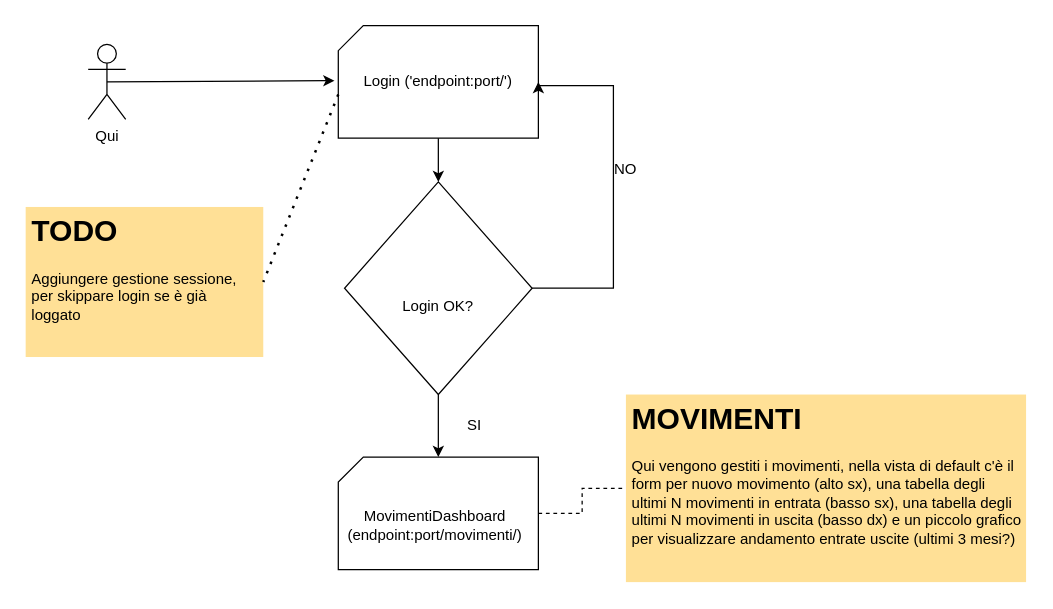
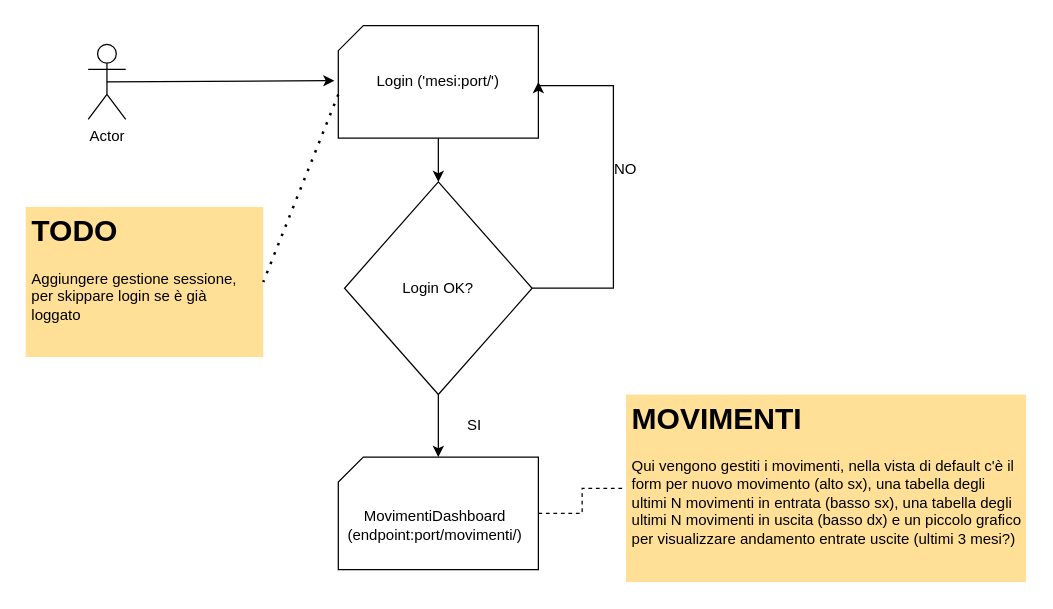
- <mxCell id="6" value="Login ('endpoint:port/')" style="text;html=1;strokeColor=none;fillColor=none;align=center;verticalAlign=middle;whiteSpace=wrap;rounded=0;" vertex="1" parent="1"><mxGeometry x="270" y="47.5" width="160" height="35" as="geometry" /></mxCell>
+ <mxCell id="6" value="Login ('mesi:port/')" style="text;html=1;strokeColor=none;fillColor=none;align=center;verticalAlign=middle;whiteSpace=wrap;rounded=0;" vertex="1" parent="1"><mxGeometry x="270" y="47.5" width="160" height="35" as="geometry" /></mxCell>
- <mxCell id="2" value="Qui" style="shape=umlActor;verticalLabelPosition=bottom;verticalAlign=top;html=1;outlineConnect=0;" vertex="1" parent="1"><mxGeometry x="70" y="35" width="30" height="60" as="geometry" /></mxCell>
+ <mxCell id="2" value="Actor" style="shape=umlActor;verticalLabelPosition=bottom;verticalAlign=top;html=1;outlineConnect=0;" vertex="1" parent="1"><mxGeometry x="70" y="35" width="30" height="60" as="geometry" /></mxCell>
- <mxCell id="10" value="Login OK?" style="text;html=1;strokeColor=none;fillColor=none;align=center;verticalAlign=middle;whiteSpace=wrap;rounded=0;" vertex="1" parent="1"><mxGeometry x="310" y="230" width="80" height="30" as="geometry" /></mxCell>
+ <mxCell id="10" value="Login OK?" style="text;html=1;strokeColor=none;fillColor=none;align=center;verticalAlign=middle;whiteSpace=wrap;rounded=0;" vertex="1" parent="1"><mxGeometry x="310" y="215" width="80" height="30" as="geometry" /></mxCell>
